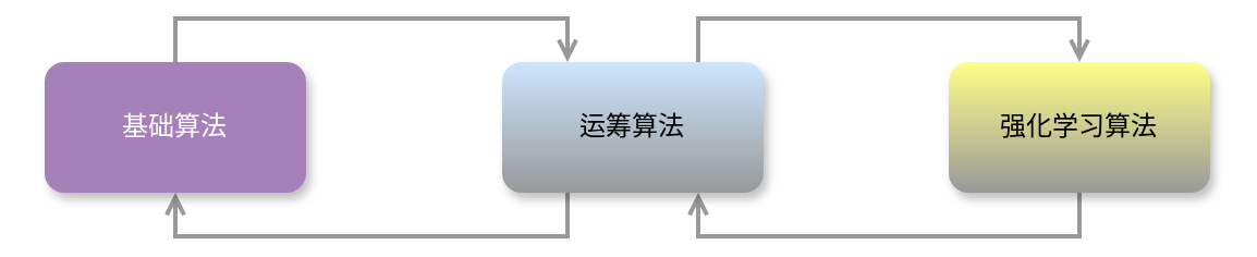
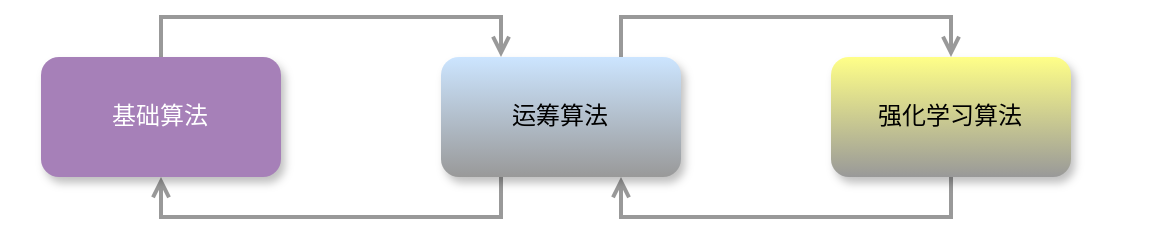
- <mxCell id="7" value="&lt;font data-font-src=&quot;https://fonts.googleapis.com/css?family=%E9%87%91%E6%A2%85%E7%B2%97%E9%93%81%E5%A1%94%E5%AD%97%E8%8C%83%E4%BE%8B&quot; face=&quot;金梅粗铁塔字范例&quot;&gt;运筹算法&lt;/font&gt;" style="rounded=1;whiteSpace=wrap;html=1;fillColor=#cce5ff;strokeColor=none;sketch=0;shadow=1;glass=0;gradientColor=#999999;" parent="1" vertex="1"><mxGeometry x="230" y="20" width="120" height="60" as="geometry" /></mxCell>
+ <mxCell id="7" value="&lt;font data-font-src=&quot;https://fonts.googleapis.com/css?family=%E9%87%91%E6%A2%85%E7%B2%97%E9%93%81%E5%A1%94%E5%AD%97%E8%8C%83%E4%BE%8B&quot; face=&quot;金梅粗铁塔字范例&quot;&gt;运筹算法&lt;/font&gt;" style="rounded=1;whiteSpace=wrap;html=1;fillColor=#cce5ff;strokeColor=none;sketch=0;shadow=1;glass=0;gradientColor=#999999;" parent="1" vertex="1"><mxGeometry x="220" y="20" width="120" height="60" as="geometry" /></mxCell>
- <mxCell id="8" value="&lt;font data-font-src=&quot;https://fonts.googleapis.com/css?family=%E9%87%91%E6%A2%85%E7%B2%97%E9%93%81%E5%A1%94%E5%AD%97%E8%8C%83%E4%BE%8B&quot; face=&quot;金梅粗铁塔字范例&quot;&gt;强化学习算法&lt;/font&gt;" style="rounded=1;whiteSpace=wrap;html=1;fillColor=#ffff88;strokeColor=none;sketch=0;shadow=1;glass=0;gradientColor=#999999;" parent="1" vertex="1"><mxGeometry x="435" y="20" width="120" height="60" as="geometry" /></mxCell>
+ <mxCell id="8" value="&lt;font data-font-src=&quot;https://fonts.googleapis.com/css?family=%E9%87%91%E6%A2%85%E7%B2%97%E9%93%81%E5%A1%94%E5%AD%97%E8%8C%83%E4%BE%8B&quot; face=&quot;金梅粗铁塔字范例&quot;&gt;强化学习算法&lt;/font&gt;" style="rounded=1;whiteSpace=wrap;html=1;fillColor=#ffff88;strokeColor=none;sketch=0;shadow=1;glass=0;gradientColor=#999999;" parent="1" vertex="1"><mxGeometry x="415" y="20" width="120" height="60" as="geometry" /></mxCell>
